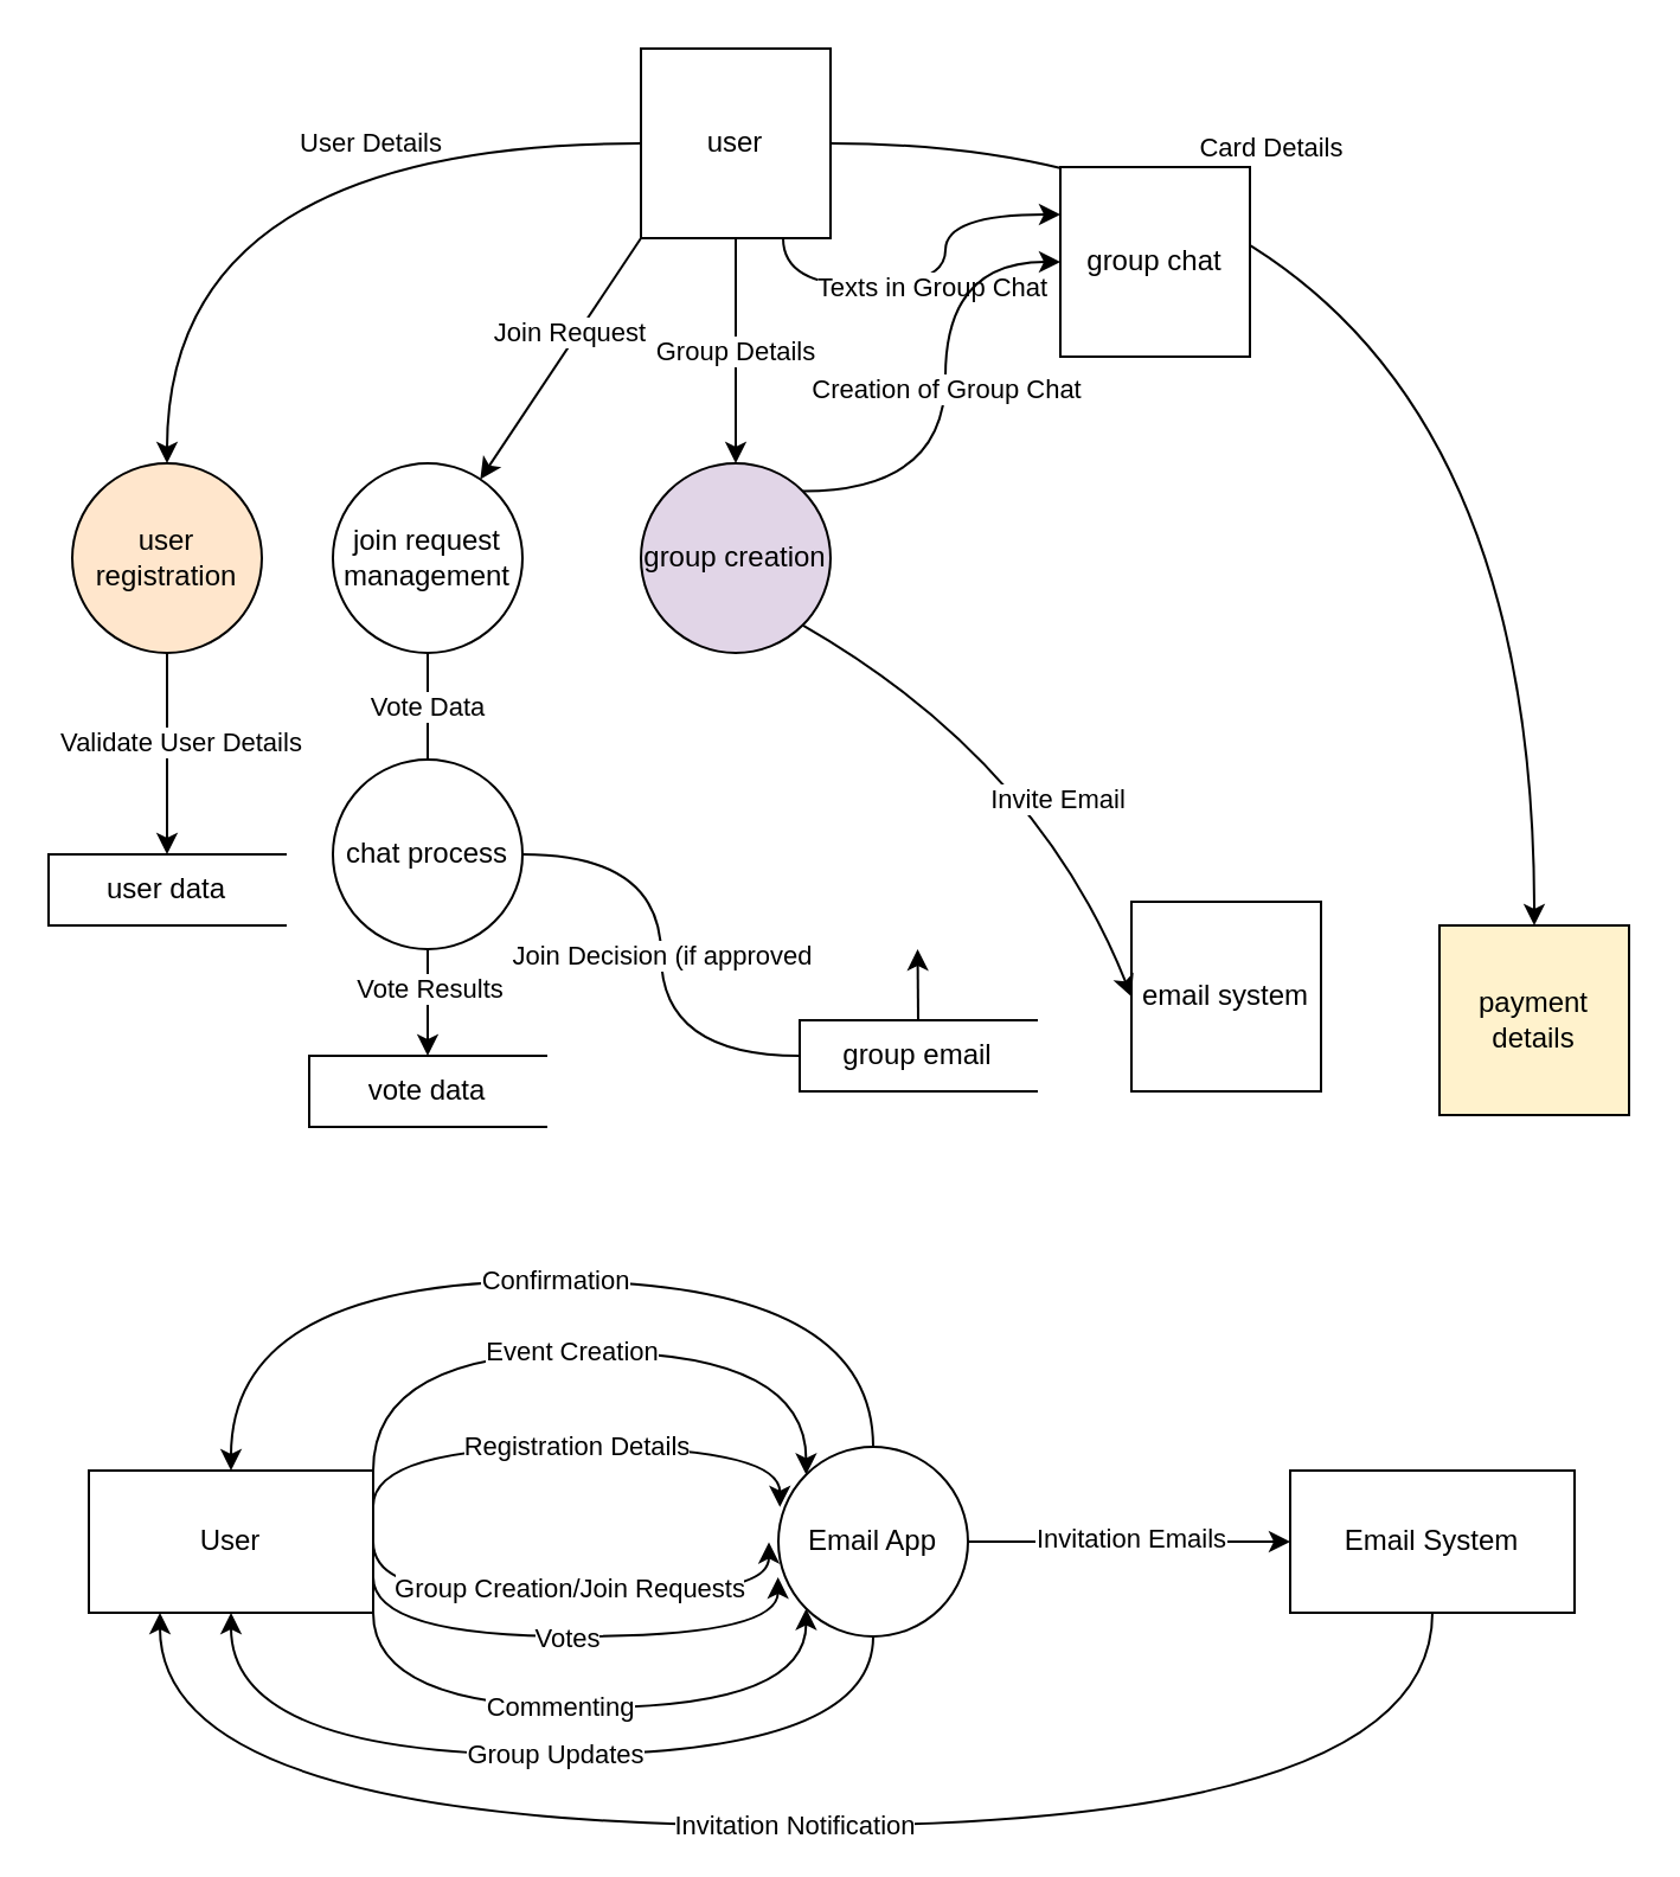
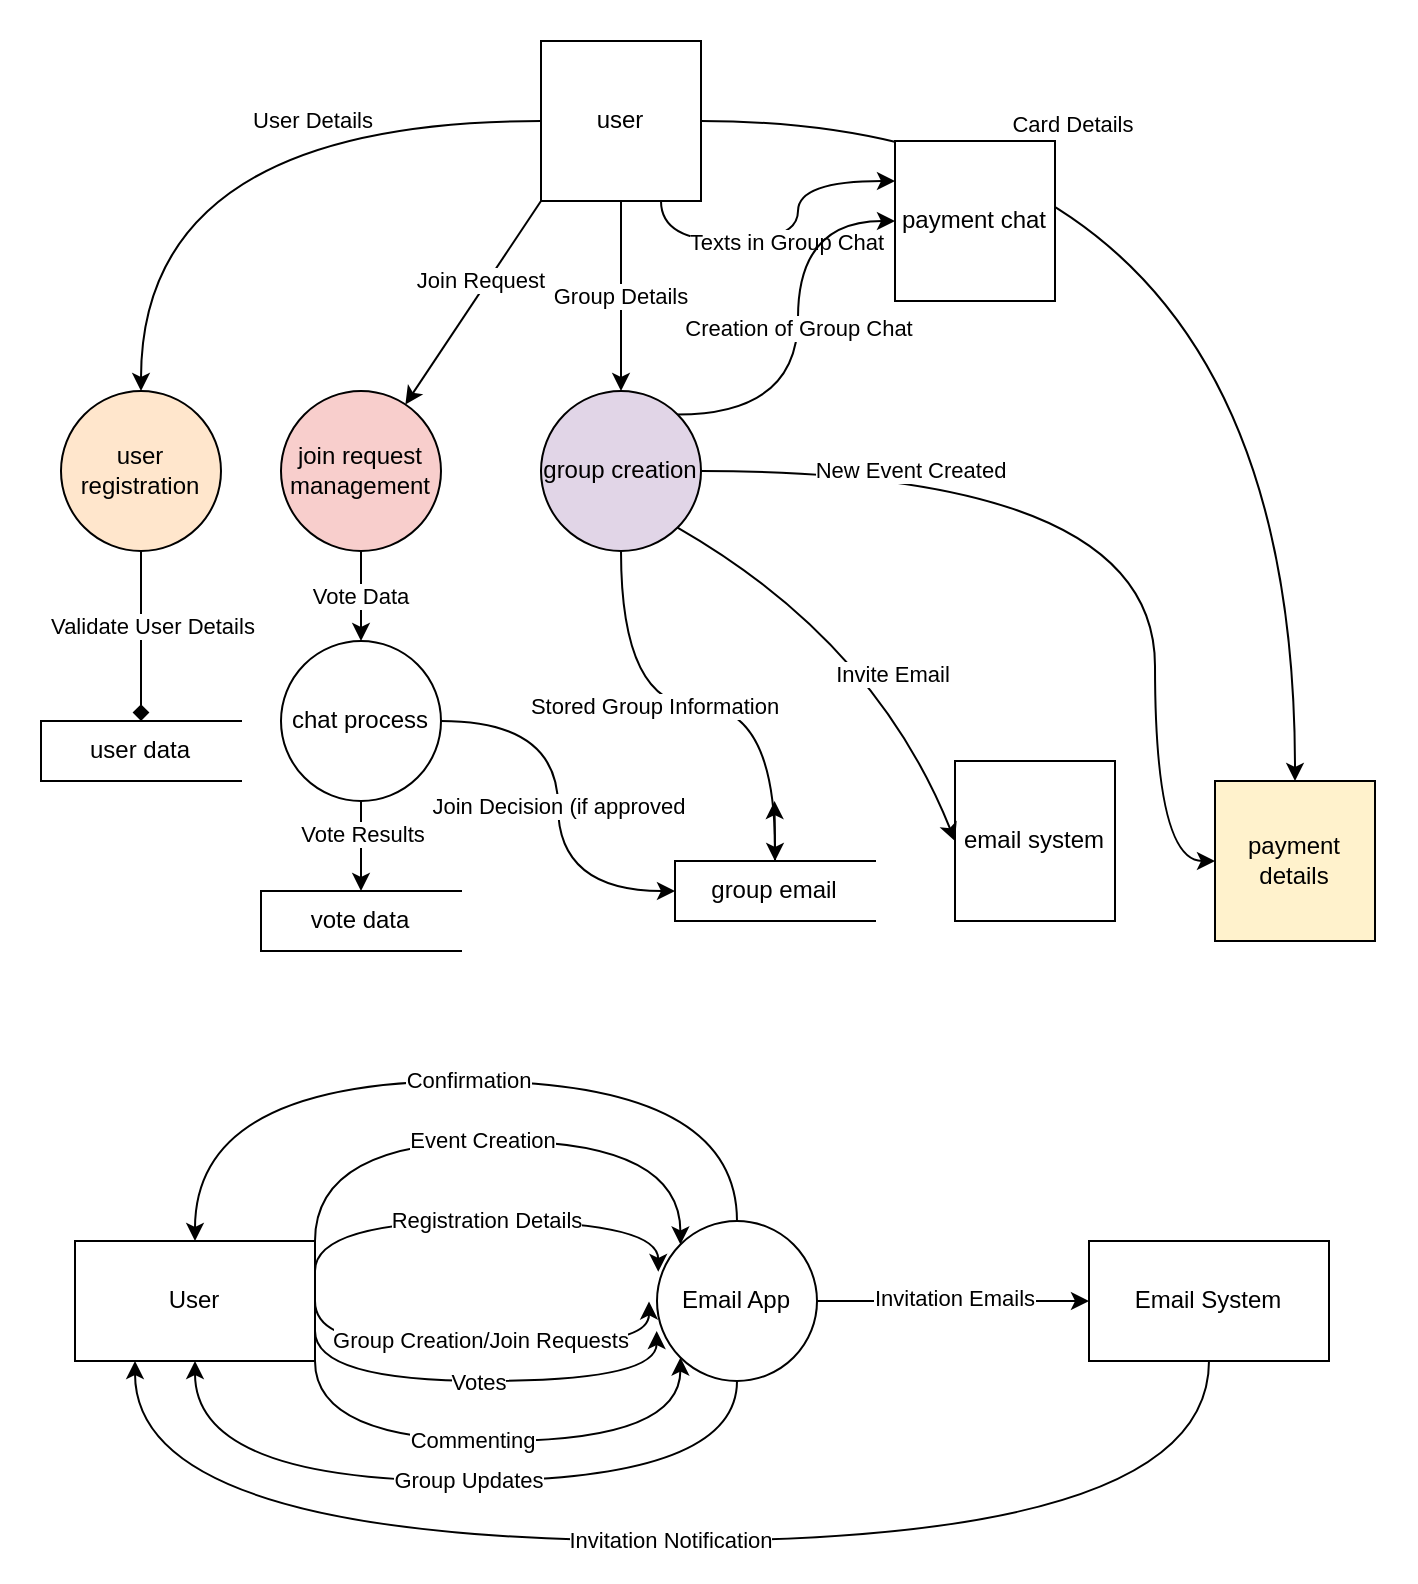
- <mxCell id="27" value="group chat" style="whiteSpace=wrap;html=1;aspect=fixed;" parent="1" vertex="1"><mxGeometry x="447" y="70" width="80" height="80" as="geometry" /></mxCell>
+ <mxCell id="27" value="payment chat" style="whiteSpace=wrap;html=1;aspect=fixed;" parent="1" vertex="1"><mxGeometry x="447" y="70" width="80" height="80" as="geometry" /></mxCell>
- <mxCell id="7" value="join request management" style="ellipse;whiteSpace=wrap;html=1;aspect=fixed;" parent="1" vertex="1"><mxGeometry x="140" y="195" width="80" height="80" as="geometry" /></mxCell>
+ <mxCell id="7" value="join request management" style="ellipse;whiteSpace=wrap;html=1;aspect=fixed;fillColor=#f8cecc;" parent="1" vertex="1"><mxGeometry x="140" y="195" width="80" height="80" as="geometry" /></mxCell>
+ <mxCell id="30" style="edgeStyle=orthogonalEdgeStyle;rounded=0;orthogonalLoop=1;jettySize=auto;html=1;exitX=1;exitY=0.5;exitDx=0;exitDy=0;entryX=0;entryY=0.5;entryDx=0;entryDy=0;curved=1;" parent="1" source="33" target="26" edge="1"><mxGeometry relative="1" as="geometry"><Array as="points"><mxPoint x="577" y="235" /><mxPoint x="577" y="430" /></Array></mxGeometry></mxCell>
+ <mxCell id="31" value="New Event Created" style="edgeLabel;html=1;align=center;verticalAlign=middle;resizable=0;points=[];" parent="30" vertex="1" connectable="0"><mxGeometry x="-0.541" y="1" relative="1" as="geometry"><mxPoint as="offset" /></mxGeometry></mxCell>
- <mxCell id="6" value="Vote Data" style="edgeStyle=orthogonalEdgeStyle;rounded=0;orthogonalLoop=1;jettySize=auto;html=1;entryX=0.5;entryY=0;entryDx=0;entryDy=0;curved=1;endArrow=none;" parent="1" source="7" target="11" edge="1"><mxGeometry relative="1" as="geometry" /></mxCell>
+ <mxCell id="6" value="Vote Data" style="edgeStyle=orthogonalEdgeStyle;rounded=0;orthogonalLoop=1;jettySize=auto;html=1;entryX=0.5;entryY=0;entryDx=0;entryDy=0;curved=1;" parent="1" source="7" target="11" edge="1"><mxGeometry relative="1" as="geometry" /></mxCell>
+ <mxCell id="28" style="edgeStyle=orthogonalEdgeStyle;rounded=0;orthogonalLoop=1;jettySize=auto;html=1;exitX=0.5;exitY=1;exitDx=0;exitDy=0;entryX=0.5;entryY=0;entryDx=0;entryDy=0;curved=1;" parent="1" source="33" target="14" edge="1"><mxGeometry relative="1" as="geometry" /></mxCell>
+ <mxCell id="29" value="Stored Group Information" style="edgeLabel;html=1;align=center;verticalAlign=middle;resizable=0;points=[];" parent="28" vertex="1" connectable="0"><mxGeometry x="-0.191" relative="1" as="geometry"><mxPoint as="offset" /></mxGeometry></mxCell>
- <mxCell id="3" style="edgeStyle=orthogonalEdgeStyle;rounded=0;orthogonalLoop=1;jettySize=auto;html=1;entryX=0.5;entryY=0;entryDx=0;entryDy=0;curved=1;" parent="1" source="5" target="12" edge="1"><mxGeometry relative="1" as="geometry" /></mxCell>
+ <mxCell id="3" style="edgeStyle=orthogonalEdgeStyle;rounded=0;orthogonalLoop=1;jettySize=auto;html=1;entryX=0.5;entryY=0;entryDx=0;entryDy=0;curved=1;endArrow=diamond;" parent="1" source="5" target="12" edge="1"><mxGeometry relative="1" as="geometry" /></mxCell>
- <mxCell id="10" value="Join Decision (if approved" style="edgeStyle=orthogonalEdgeStyle;rounded=0;orthogonalLoop=1;jettySize=auto;html=1;entryX=0;entryY=0.5;entryDx=0;entryDy=0;curved=1;endArrow=none;" parent="1" source="11" target="14" edge="1"><mxGeometry relative="1" as="geometry" /></mxCell>
+ <mxCell id="10" value="Join Decision (if approved" style="edgeStyle=orthogonalEdgeStyle;rounded=0;orthogonalLoop=1;jettySize=auto;html=1;entryX=0;entryY=0.5;entryDx=0;entryDy=0;curved=1;" parent="1" source="11" target="14" edge="1"><mxGeometry relative="1" as="geometry" /></mxCell>
